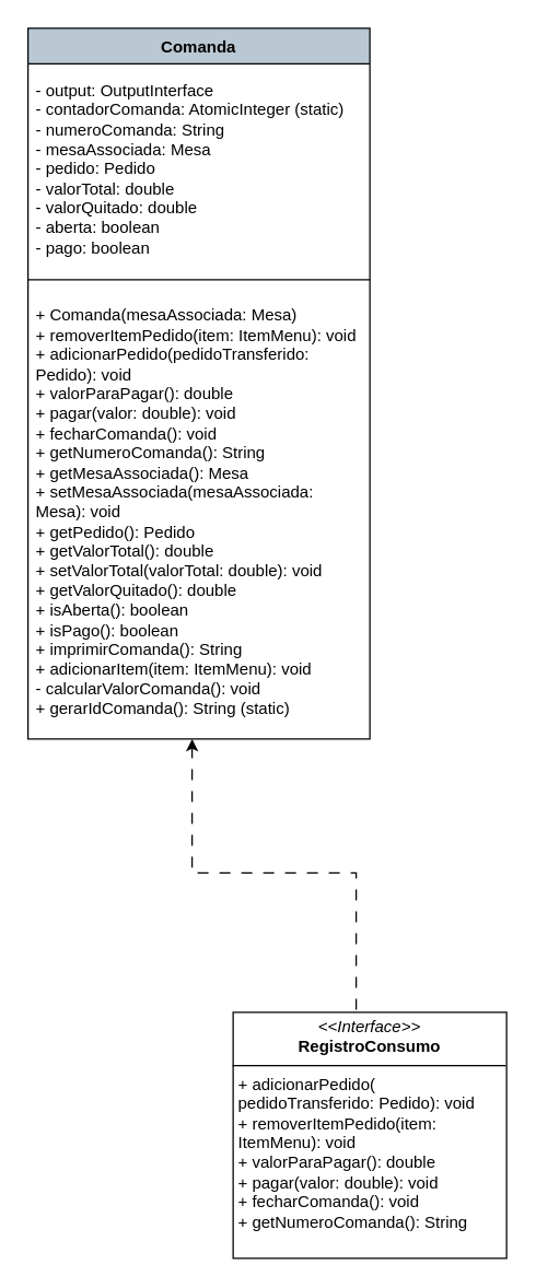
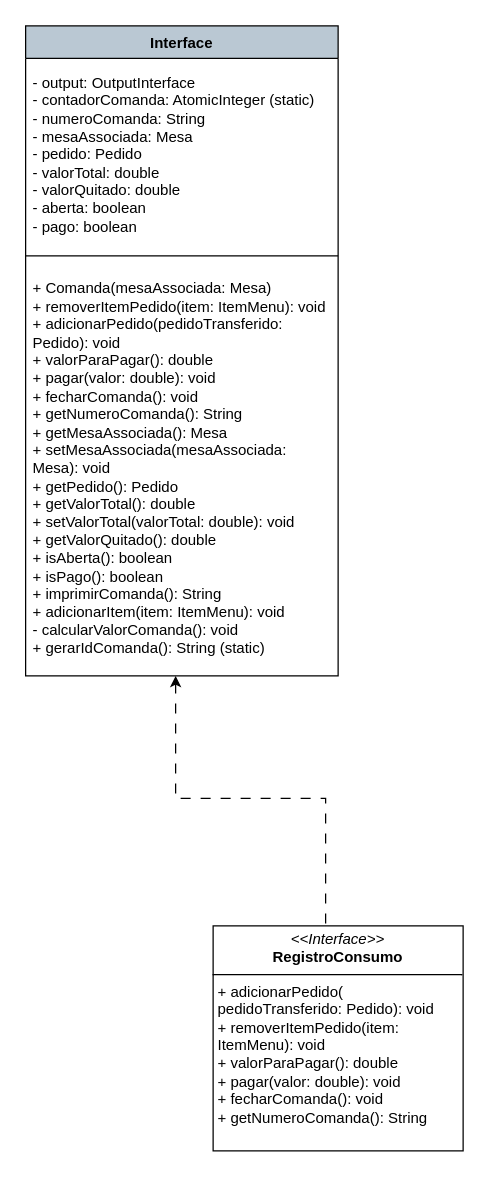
- <mxCell id="2" value="Comanda" style="swimlane;fontStyle=1;align=center;verticalAlign=top;childLayout=stackLayout;horizontal=1;startSize=26;horizontalStack=0;resizeParent=1;resizeParentMax=0;resizeLast=0;collapsible=1;marginBottom=0;whiteSpace=wrap;html=1;fillColor=#BAC8D3;" vertex="1" parent="1"><mxGeometry x="20" y="20" width="250" height="520" as="geometry" /></mxCell>
+ <mxCell id="2" value="Interface" style="swimlane;fontStyle=1;align=center;verticalAlign=top;childLayout=stackLayout;horizontal=1;startSize=26;horizontalStack=0;resizeParent=1;resizeParentMax=0;resizeLast=0;collapsible=1;marginBottom=0;whiteSpace=wrap;html=1;fillColor=#BAC8D3;" vertex="1" parent="1"><mxGeometry x="20" y="20" width="250" height="520" as="geometry" /></mxCell>
